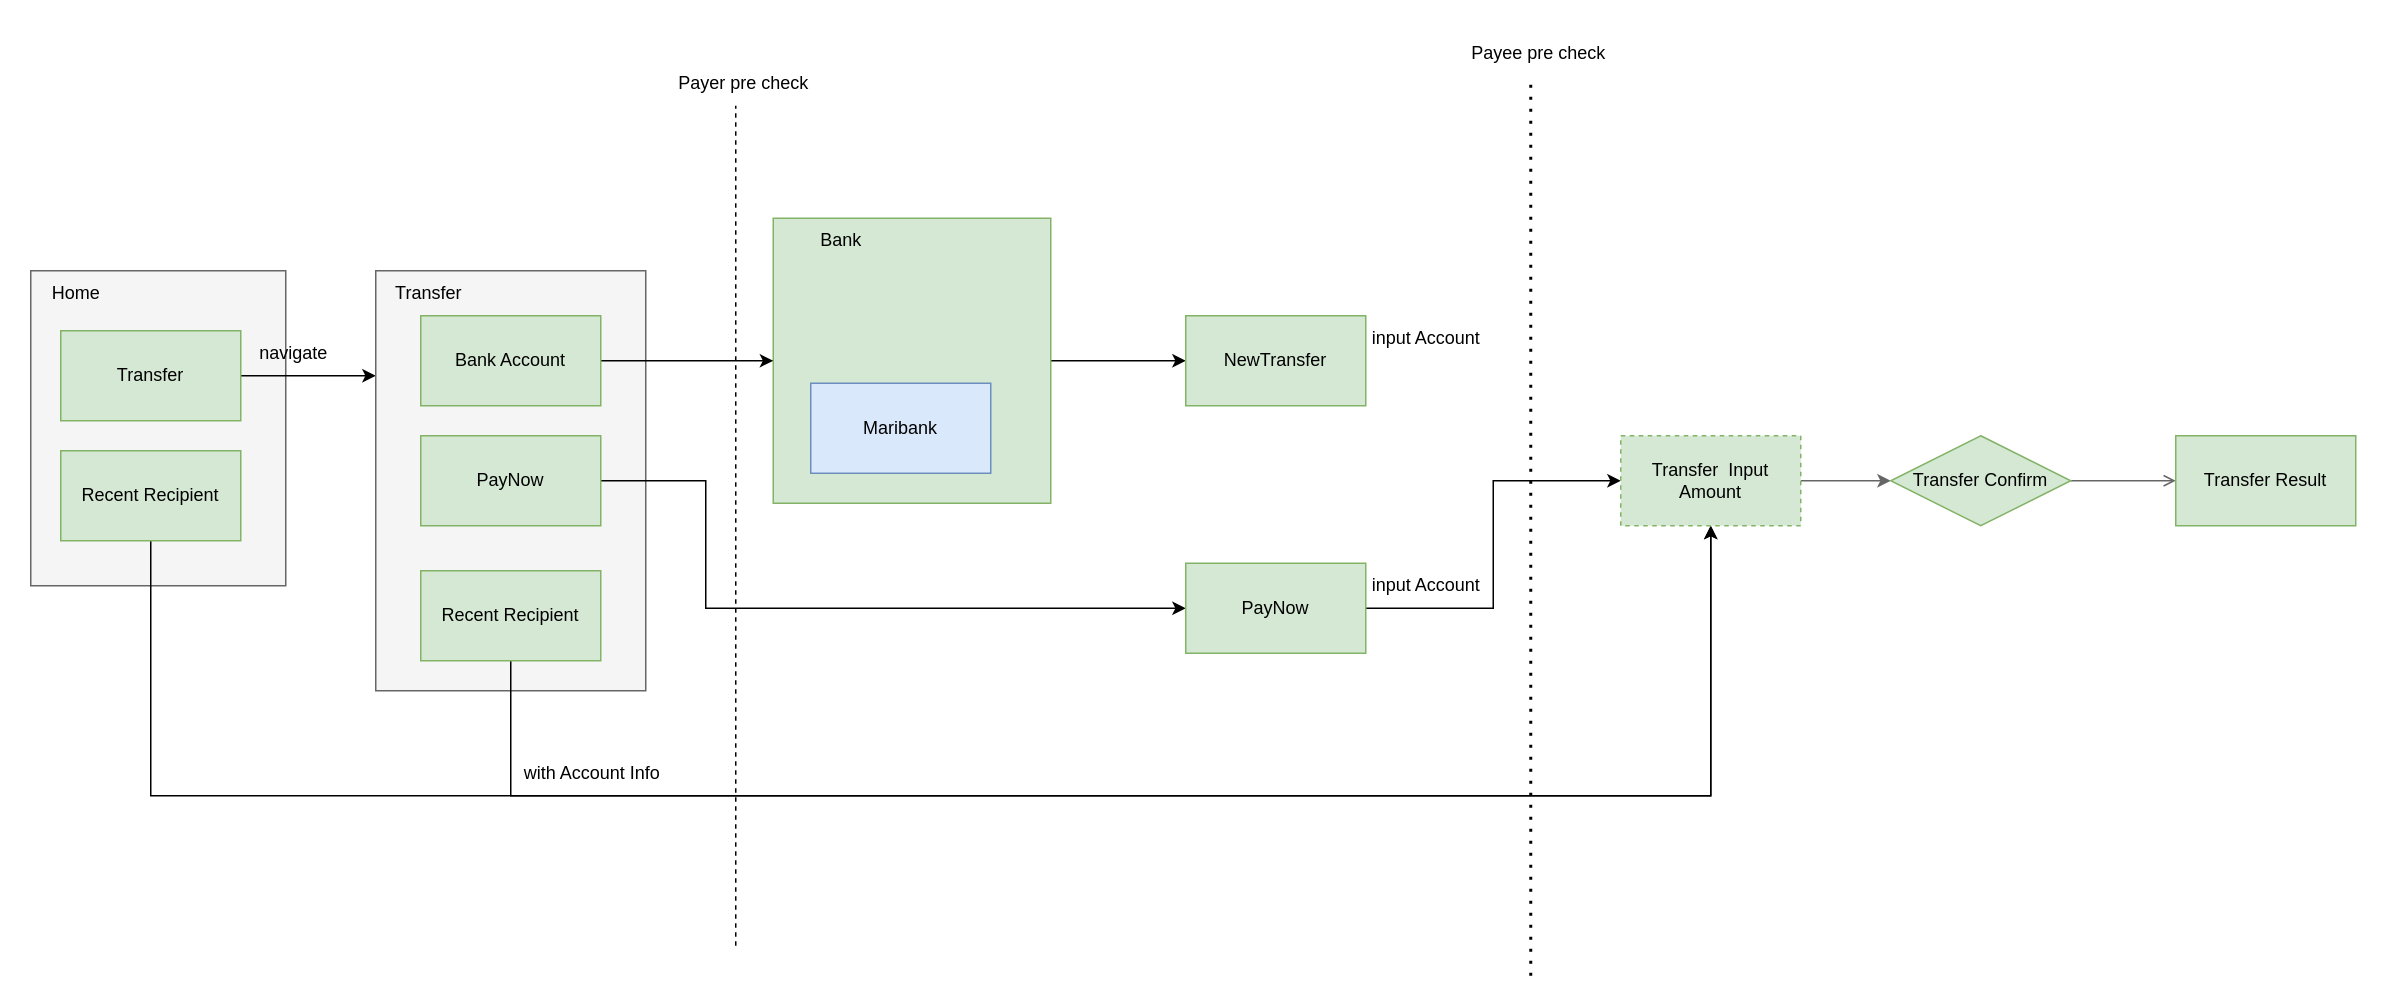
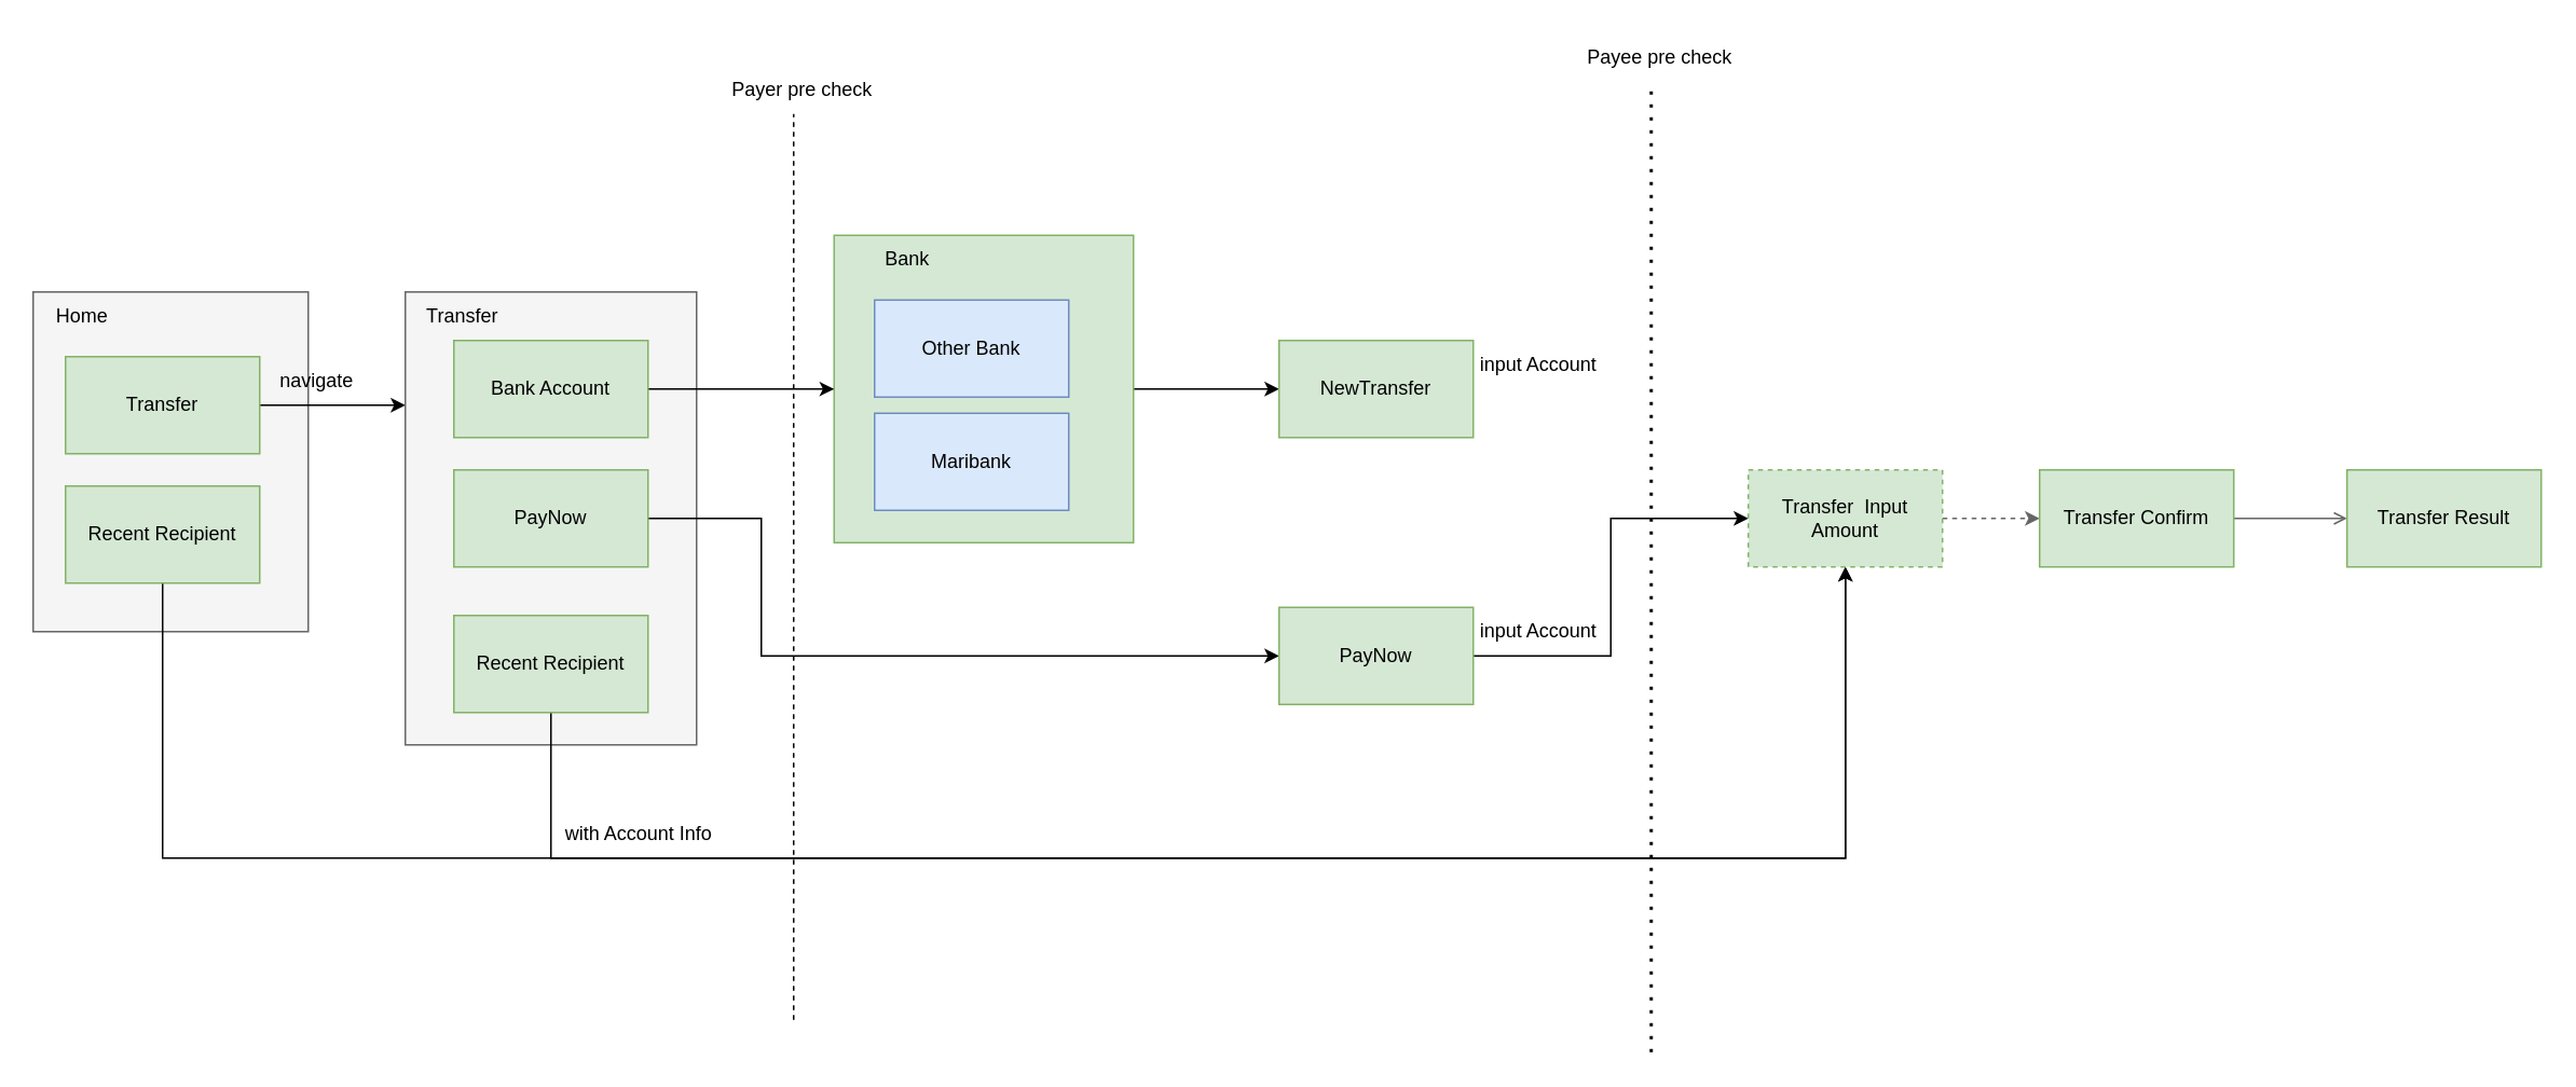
+ <mxCell id="21" value="&lt;span style=&quot;&quot;&gt;Other Bank&lt;/span&gt;" style="rounded=0;whiteSpace=wrap;html=1;fontFamily=Helvetica;fontSize=12;fontColor=default;align=center;strokeColor=#6c8ebf;fillColor=#dae8fc;" parent="1" vertex="1"><mxGeometry x="540" y="185" width="120" height="60" as="geometry" /></mxCell>
- <mxCell id="23" value="" style="edgeStyle=orthogonalEdgeStyle;rounded=0;orthogonalLoop=1;jettySize=auto;html=1;fillColor=#f5f5f5;strokeColor=#666666;" parent="1" source="24" target="26" edge="1"><mxGeometry relative="1" as="geometry" /></mxCell>
+ <mxCell id="23" value="" style="edgeStyle=orthogonalEdgeStyle;rounded=0;orthogonalLoop=1;jettySize=auto;html=1;fillColor=#f5f5f5;strokeColor=#666666;dashed=1;" parent="1" source="24" target="26" edge="1"><mxGeometry relative="1" as="geometry" /></mxCell>
- <mxCell id="26" value="Transfer Confirm" style="rhombus;whiteSpace=wrap;html=1;fillColor=#d5e8d4;strokeColor=#82b366;" parent="1" vertex="1"><mxGeometry x="1260" y="290" width="120" height="60" as="geometry" /></mxCell>
+ <mxCell id="26" value="Transfer Confirm" style="rounded=0;whiteSpace=wrap;html=1;fillColor=#d5e8d4;strokeColor=#82b366;" parent="1" vertex="1"><mxGeometry x="1260" y="290" width="120" height="60" as="geometry" /></mxCell>
